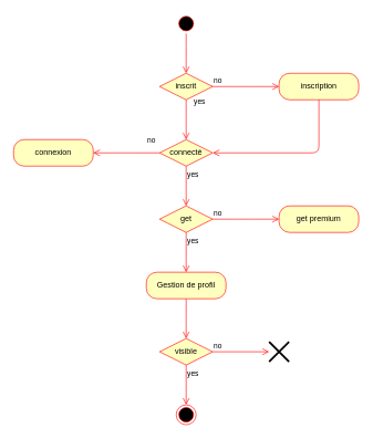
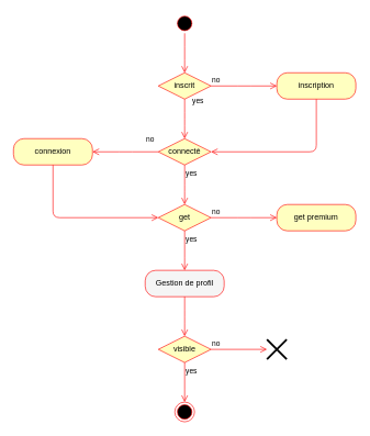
+ <mxCell id="16" value="" style="edgeStyle=orthogonalEdgeStyle;html=1;verticalAlign=bottom;endArrow=open;endSize=8;strokeColor=#ff0000;entryX=0;entryY=0.5;entryDx=0;entryDy=0;" edge="1" source="15" parent="1" target="10"><mxGeometry relative="1" as="geometry"><mxPoint x="80" y="310" as="targetPoint" /><Array as="points"><mxPoint x="80" y="330" /></Array></mxGeometry></mxCell>
- <mxCell id="18" value="Gestion de profil" style="rounded=1;whiteSpace=wrap;html=1;arcSize=40;fontColor=#000000;fillColor=#ffffc0;strokeColor=#ff0000;" vertex="1" parent="1"><mxGeometry x="220" y="410" width="120" height="40" as="geometry" /></mxCell>
+ <mxCell id="18" value="Gestion de profil" style="rounded=1;whiteSpace=wrap;html=1;arcSize=40;fontColor=#000000;fillColor=#f5f5f5;strokeColor=#ff0000;" vertex="1" parent="1"><mxGeometry x="220" y="410" width="120" height="40" as="geometry" /></mxCell>
